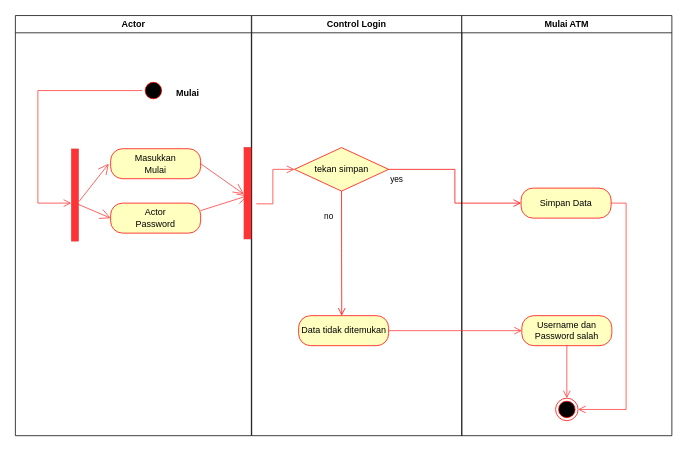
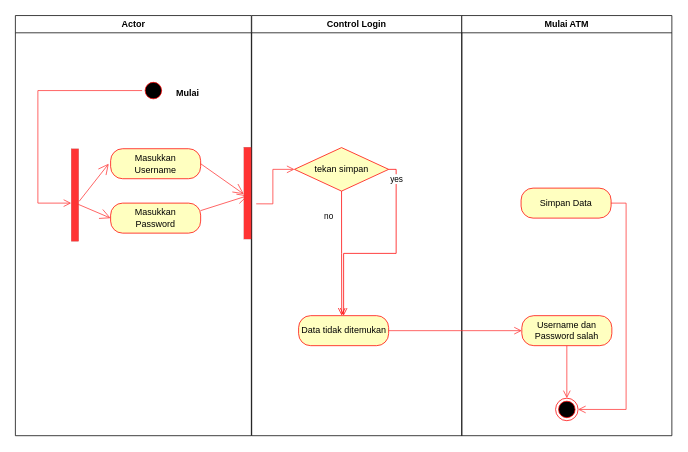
- <mxCell id="7" value="Masukkan&lt;br&gt;Mulai" style="rounded=1;whiteSpace=wrap;html=1;arcSize=40;fontColor=#000000;fillColor=#ffffc0;strokeColor=#ff0000;" vertex="1" parent="2"><mxGeometry x="126.93" y="177.5" width="120" height="40" as="geometry" /></mxCell>
+ <mxCell id="7" value="Masukkan&lt;br&gt;Username" style="rounded=1;whiteSpace=wrap;html=1;arcSize=40;fontColor=#000000;fillColor=#ffffc0;strokeColor=#ff0000;" vertex="1" parent="2"><mxGeometry x="126.93" y="177.5" width="120" height="40" as="geometry" /></mxCell>
- <mxCell id="15" value="yes" style="edgeStyle=orthogonalEdgeStyle;html=1;align=left;verticalAlign=top;endArrow=open;endSize=8;strokeColor=#ff0000;rounded=0;exitX=1;exitY=0.5;exitDx=0;exitDy=0;entryX=0;entryY=0.5;entryDx=0;entryDy=0;" edge="1" parent="1" source="13" target="19"><mxGeometry x="-1" relative="1" as="geometry"><mxPoint x="670" y="609" as="targetPoint" /></mxGeometry></mxCell>
+ <mxCell id="15" value="yes" style="edgeStyle=orthogonalEdgeStyle;html=1;align=left;verticalAlign=top;endArrow=open;endSize=8;strokeColor=#ff0000;rounded=0;exitX=1;exitY=0.5;exitDx=0;exitDy=0;" edge="1" parent="1" source="13" target="14"><mxGeometry x="-1" relative="1" as="geometry"><mxPoint x="670" y="609" as="targetPoint" /></mxGeometry></mxCell>
- <mxCell id="6" value="Actor&lt;br&gt;Password" style="rounded=1;whiteSpace=wrap;html=1;arcSize=40;fontColor=#000000;fillColor=#ffffc0;strokeColor=#ff0000;" vertex="1" parent="2"><mxGeometry x="126.93" y="250" width="120" height="40" as="geometry" /></mxCell>
+ <mxCell id="6" value="Masukkan&lt;br&gt;Password" style="rounded=1;whiteSpace=wrap;html=1;arcSize=40;fontColor=#000000;fillColor=#ffffc0;strokeColor=#ff0000;" vertex="1" parent="2"><mxGeometry x="126.93" y="250" width="120" height="40" as="geometry" /></mxCell>
